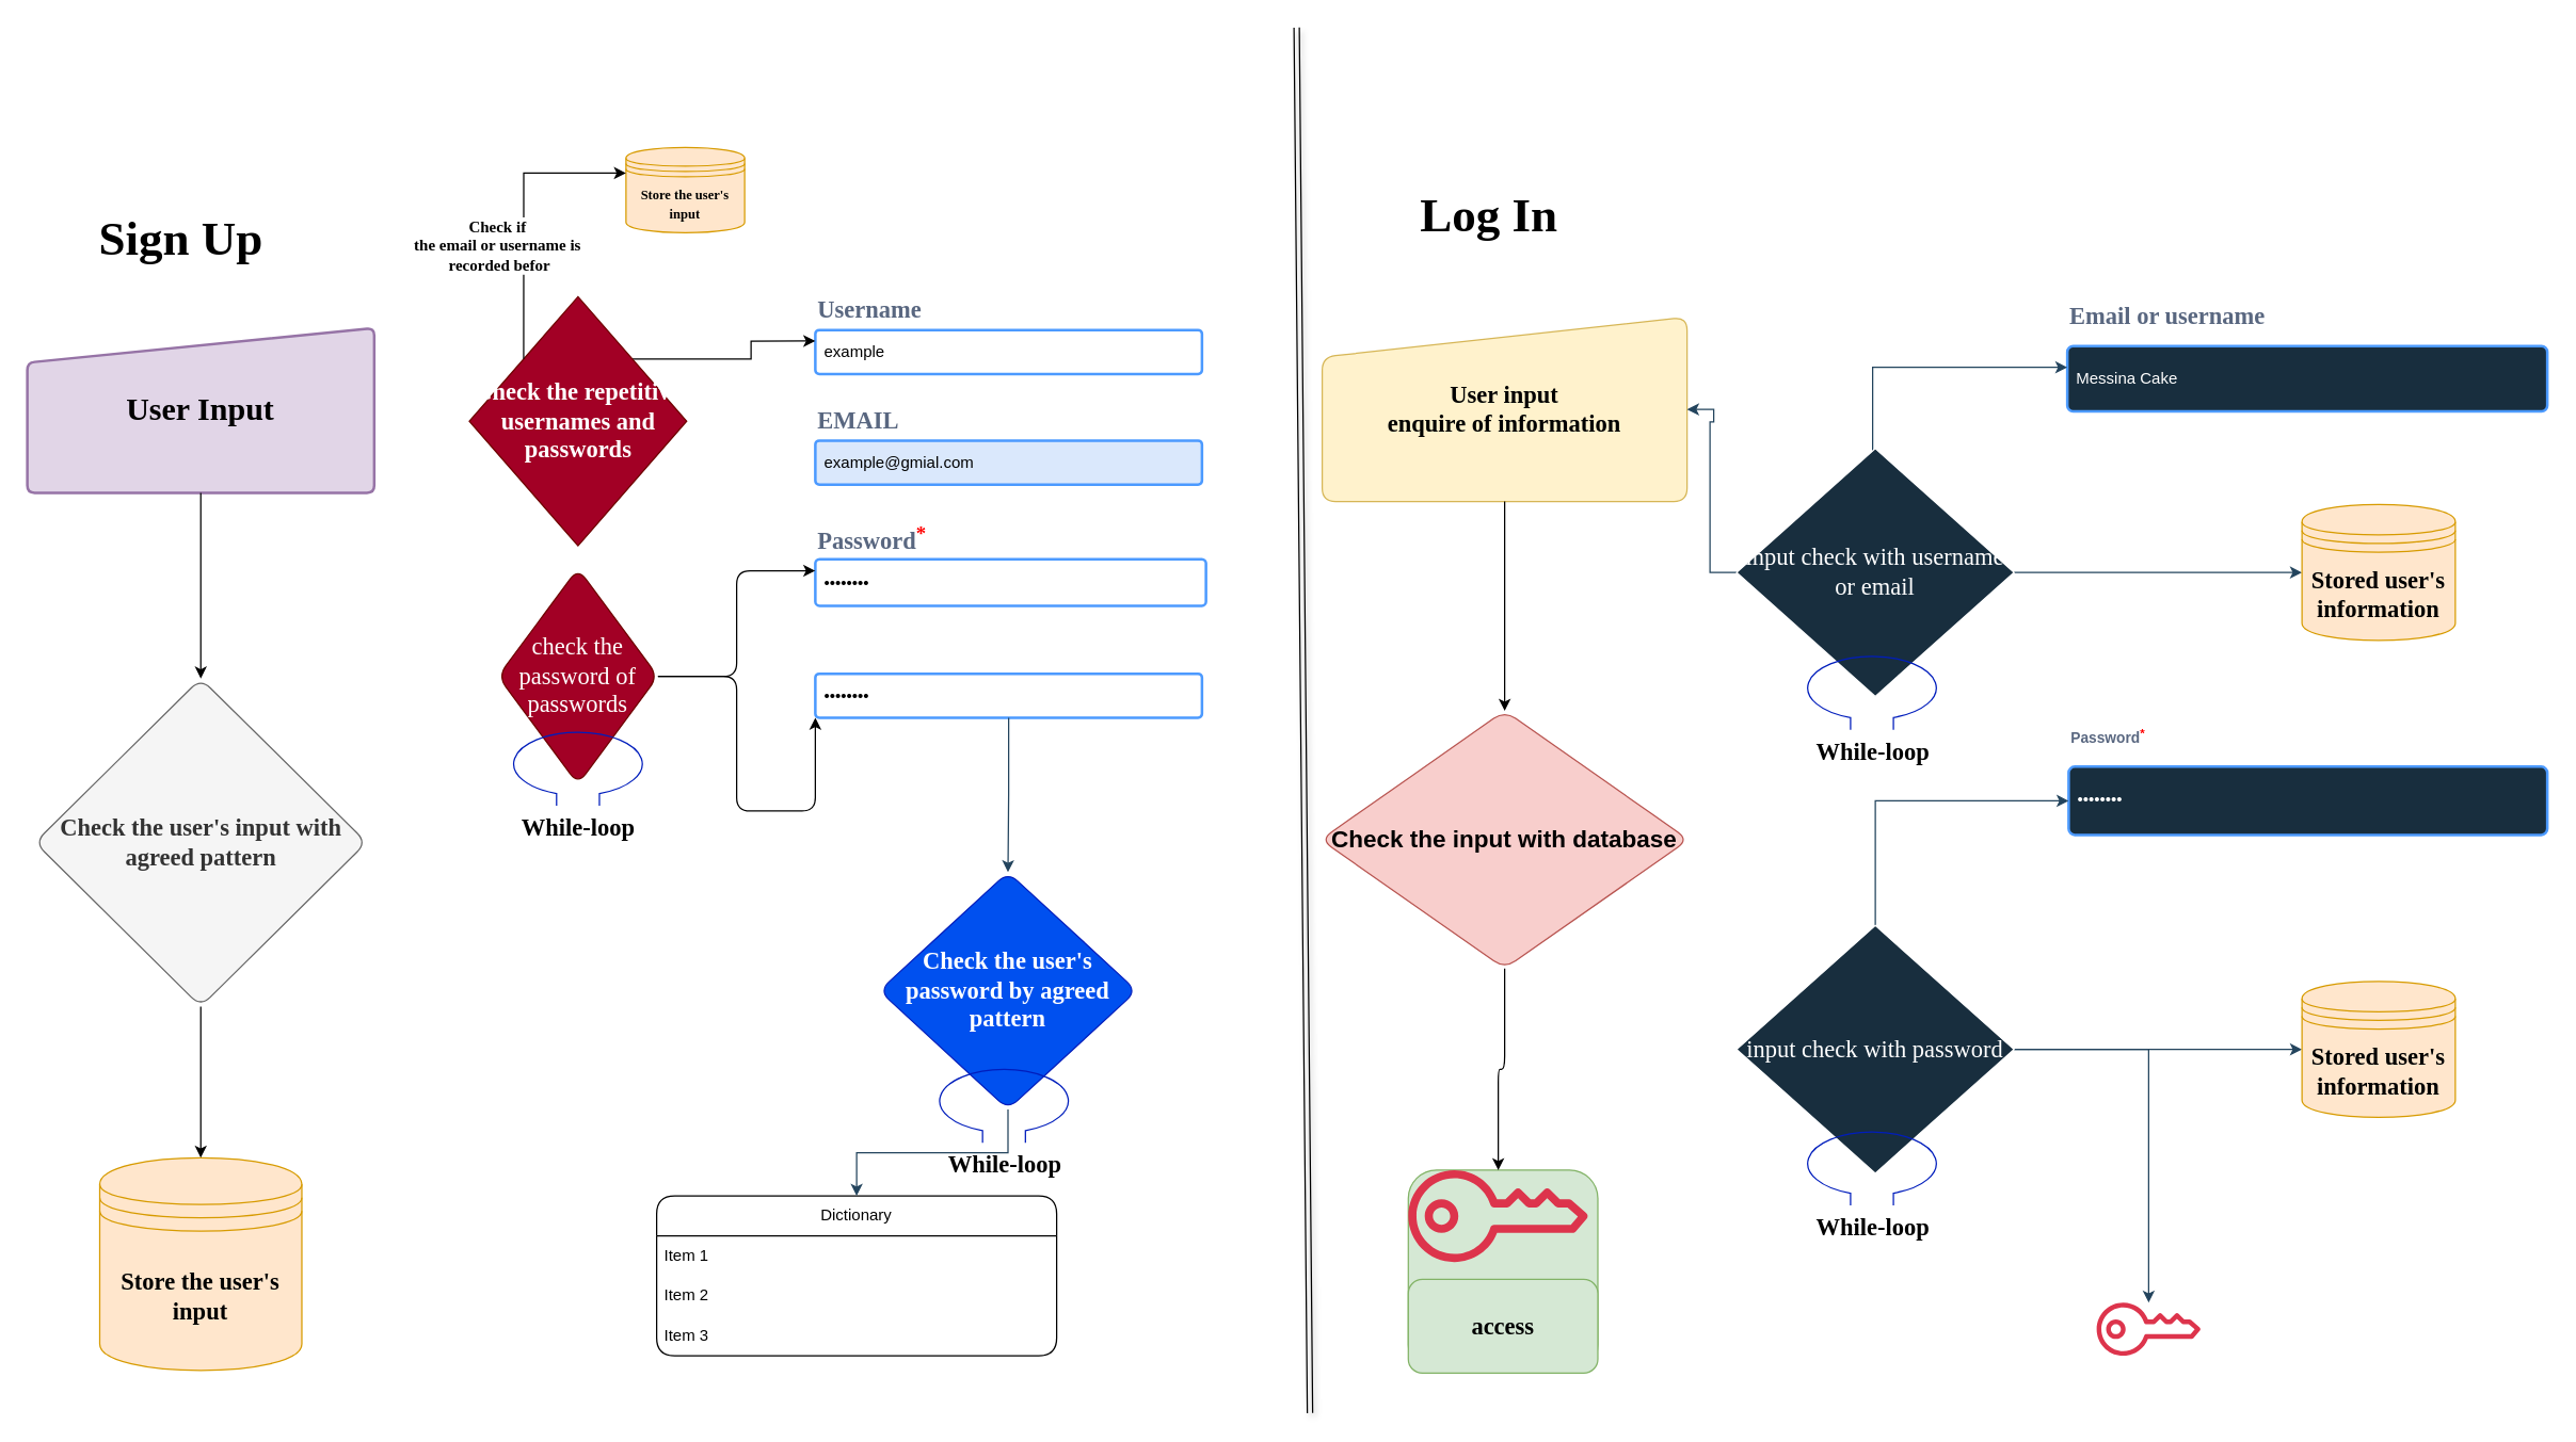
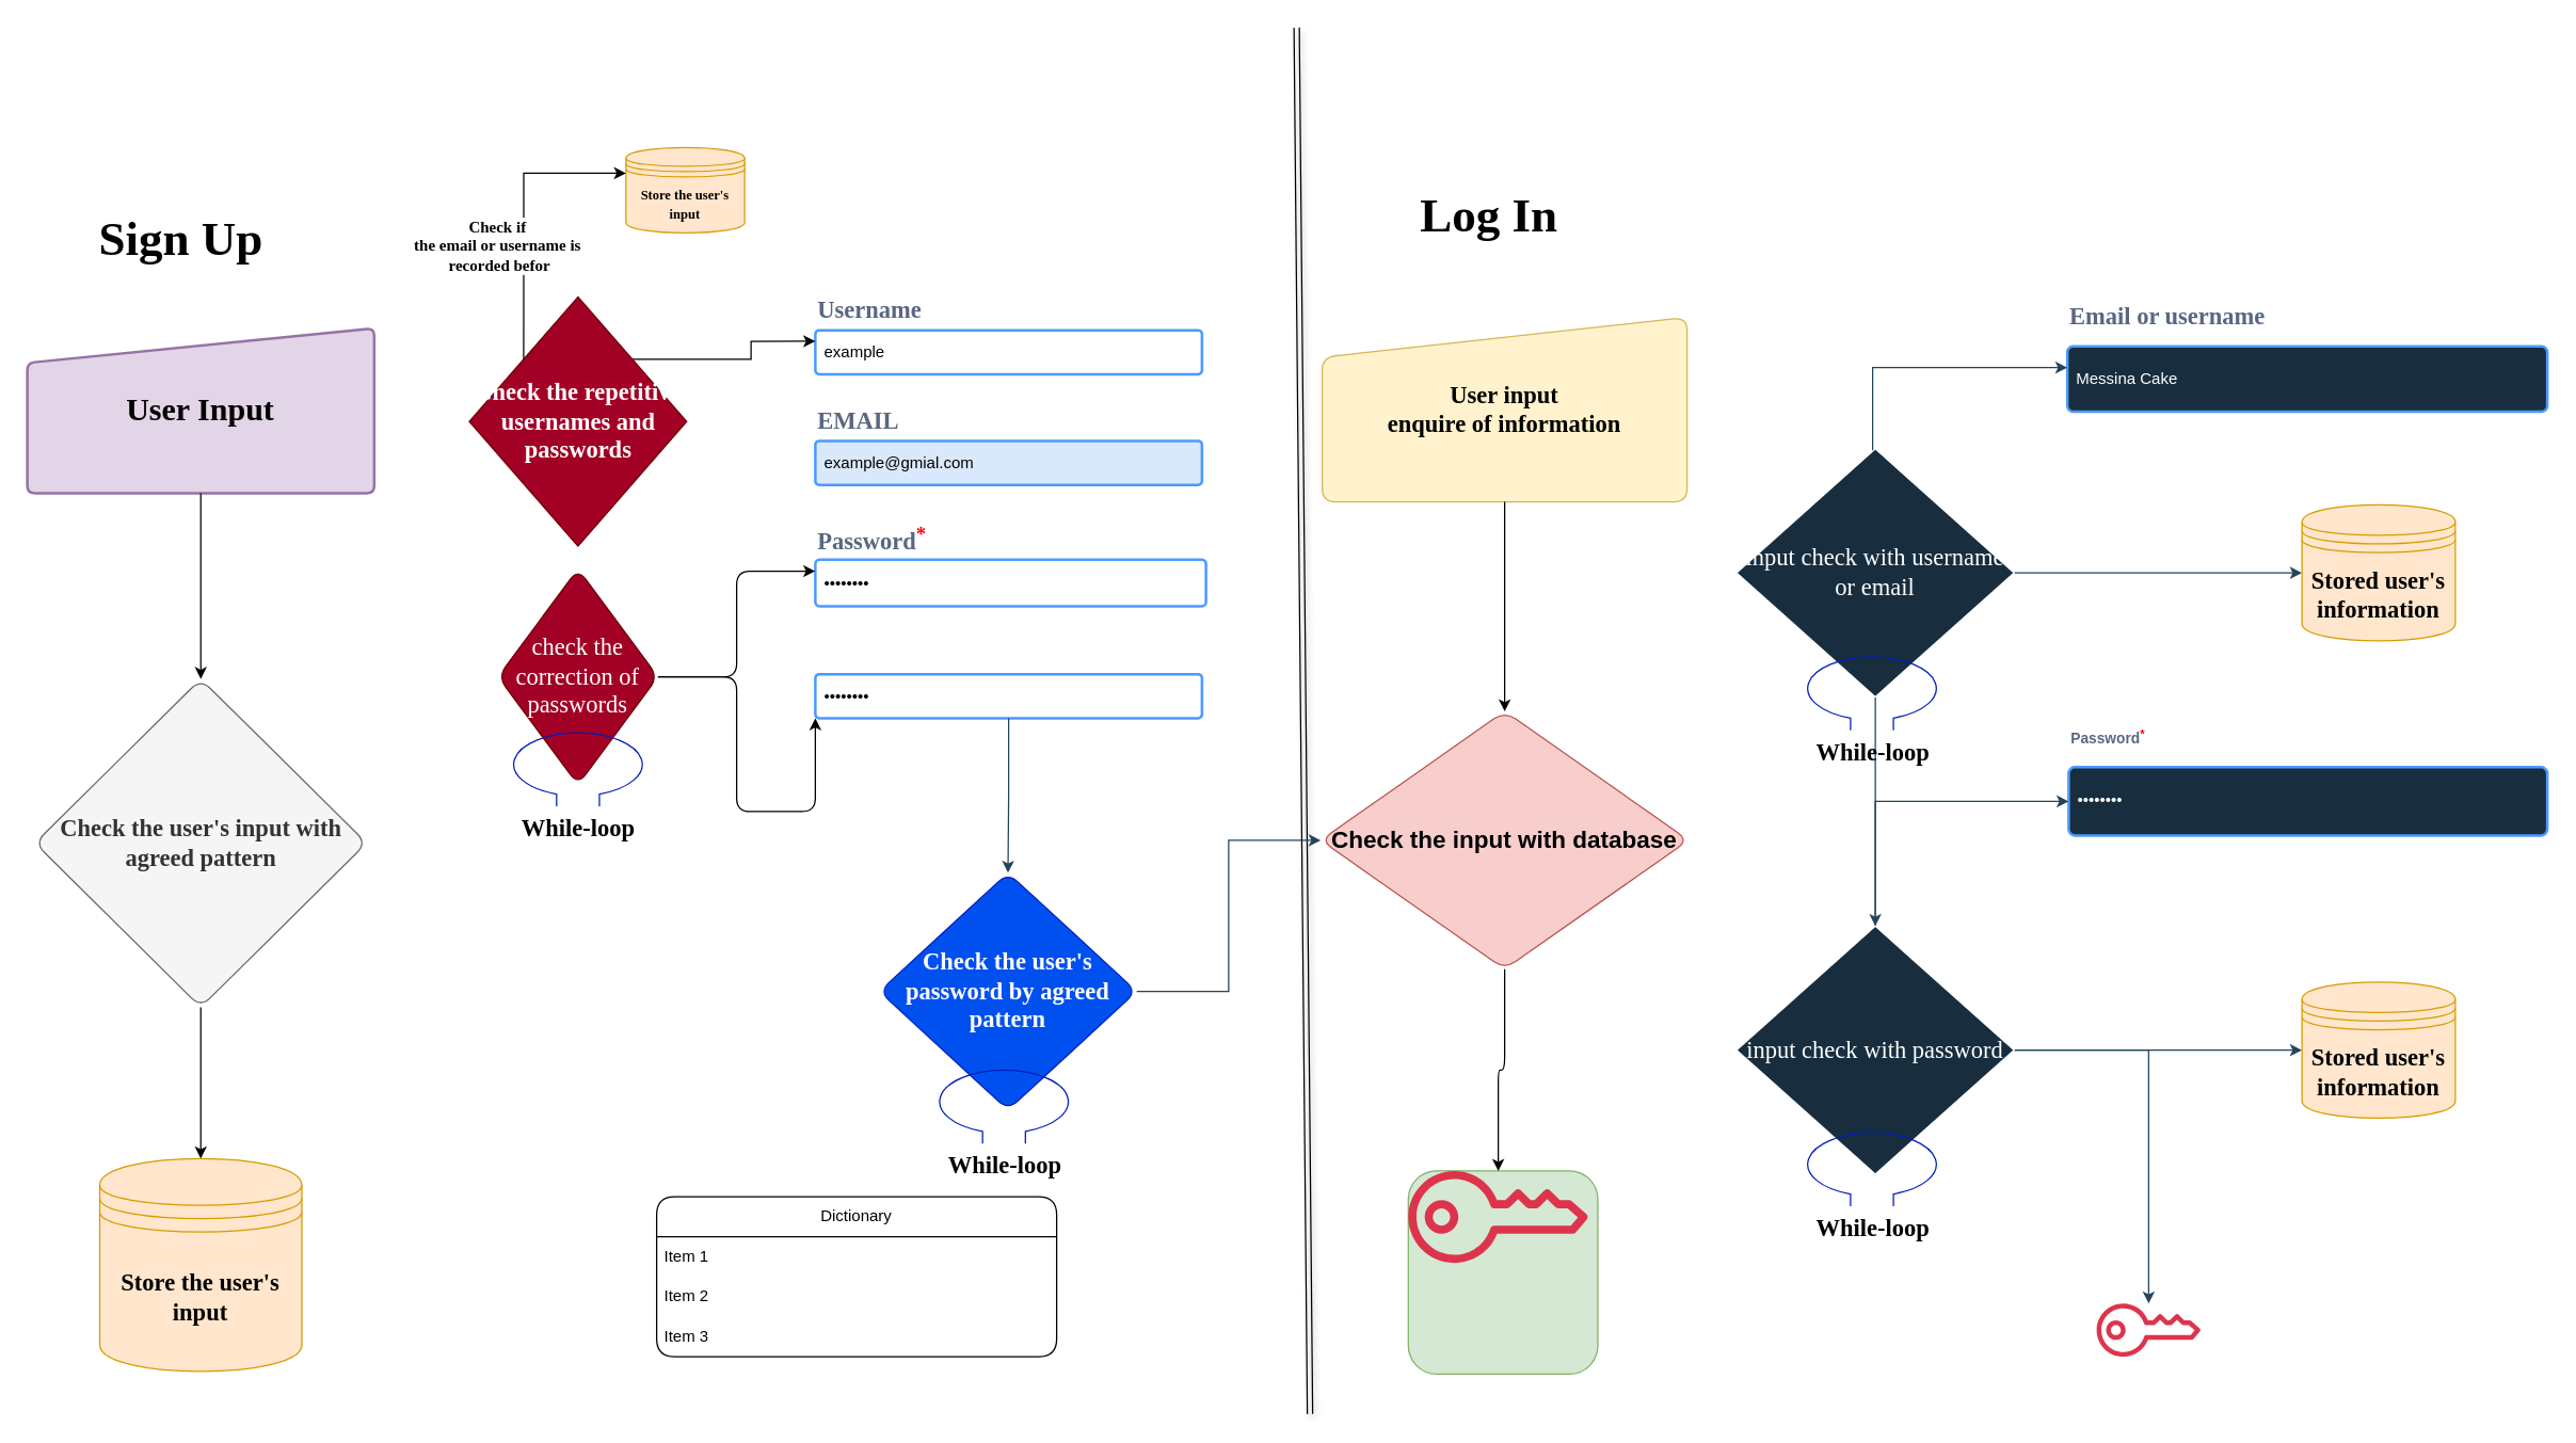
- <mxCell id="54" style="edgeStyle=orthogonalEdgeStyle;rounded=0;orthogonalLoop=1;jettySize=auto;html=1;strokeColor=#23445D;" parent="1" source="55" target="4" edge="1"><mxGeometry relative="1" as="geometry" /></mxCell>
+ <mxCell id="54" style="edgeStyle=orthogonalEdgeStyle;rounded=0;orthogonalLoop=1;jettySize=auto;html=1;strokeColor=#23445D;" parent="1" source="55" target="60" edge="1"><mxGeometry relative="1" as="geometry" /></mxCell>
- <mxCell id="34" value="&lt;font face=&quot;Comic Sans MS&quot; style=&quot;font-size: 18px;&quot;&gt;check the password of passwords&lt;/font&gt;" style="rhombus;whiteSpace=wrap;html=1;hachureGap=4;fillColor=#a20025;fontColor=#ffffff;strokeColor=#6F0000;rounded=1;" parent="23" vertex="1"><mxGeometry x="-69" y="204" width="120" height="162" as="geometry" /></mxCell>
+ <mxCell id="34" value="&lt;font face=&quot;Comic Sans MS&quot; style=&quot;font-size: 18px;&quot;&gt;check the correction of passwords&lt;/font&gt;" style="rhombus;whiteSpace=wrap;html=1;hachureGap=4;fillColor=#a20025;fontColor=#ffffff;strokeColor=#6F0000;rounded=1;" parent="23" vertex="1"><mxGeometry x="-69" y="204" width="120" height="162" as="geometry" /></mxCell>
- <mxCell id="44" style="edgeStyle=orthogonalEdgeStyle;rounded=0;orthogonalLoop=1;jettySize=auto;html=1;strokeColor=#23445D;" parent="1" source="38" target="19" edge="1"><mxGeometry relative="1" as="geometry" /></mxCell>
+ <mxCell id="44" style="edgeStyle=orthogonalEdgeStyle;rounded=0;orthogonalLoop=1;jettySize=auto;html=1;strokeColor=#23445D;" parent="1" source="38" target="6" edge="1"><mxGeometry relative="1" as="geometry" /></mxCell>
- <mxCell id="11" value="&lt;font style=&quot;font-size: 18px;&quot; face=&quot;Comic Sans MS&quot;&gt;&lt;span&gt;access&lt;/span&gt;&lt;/font&gt;" style="rounded=1;whiteSpace=wrap;html=1;hachureGap=4;fillColor=#d5e8d4;strokeColor=#82b366;container=0;fontStyle=1" parent="3" vertex="1"><mxGeometry x="65.742" y="826.647" width="142.146" height="70.353" as="geometry" /></mxCell>
